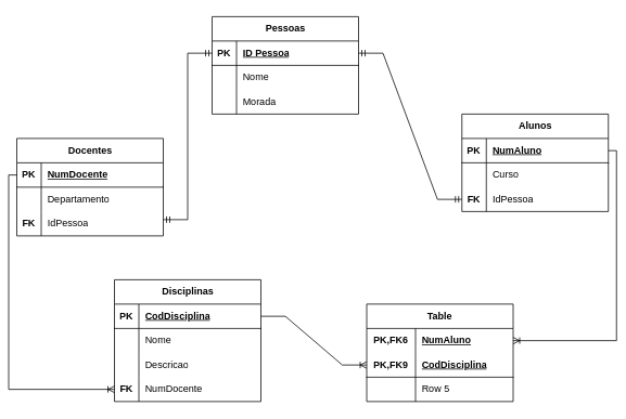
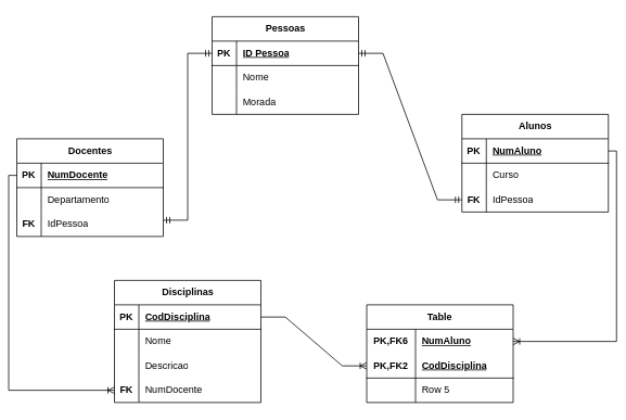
- <mxCell id="52" value="PK,FK9" style="shape=partialRectangle;connectable=0;fillColor=none;top=0;left=0;bottom=0;right=0;fontStyle=1;overflow=hidden;html=1;whiteSpace=wrap;" vertex="1" parent="51"><mxGeometry width="60" height="30" as="geometry"><mxRectangle width="60" height="30" as="alternateBounds" /></mxGeometry></mxCell>
+ <mxCell id="52" value="PK,FK2" style="shape=partialRectangle;connectable=0;fillColor=none;top=0;left=0;bottom=0;right=0;fontStyle=1;overflow=hidden;html=1;whiteSpace=wrap;" vertex="1" parent="51"><mxGeometry width="60" height="30" as="geometry"><mxRectangle width="60" height="30" as="alternateBounds" /></mxGeometry></mxCell>
